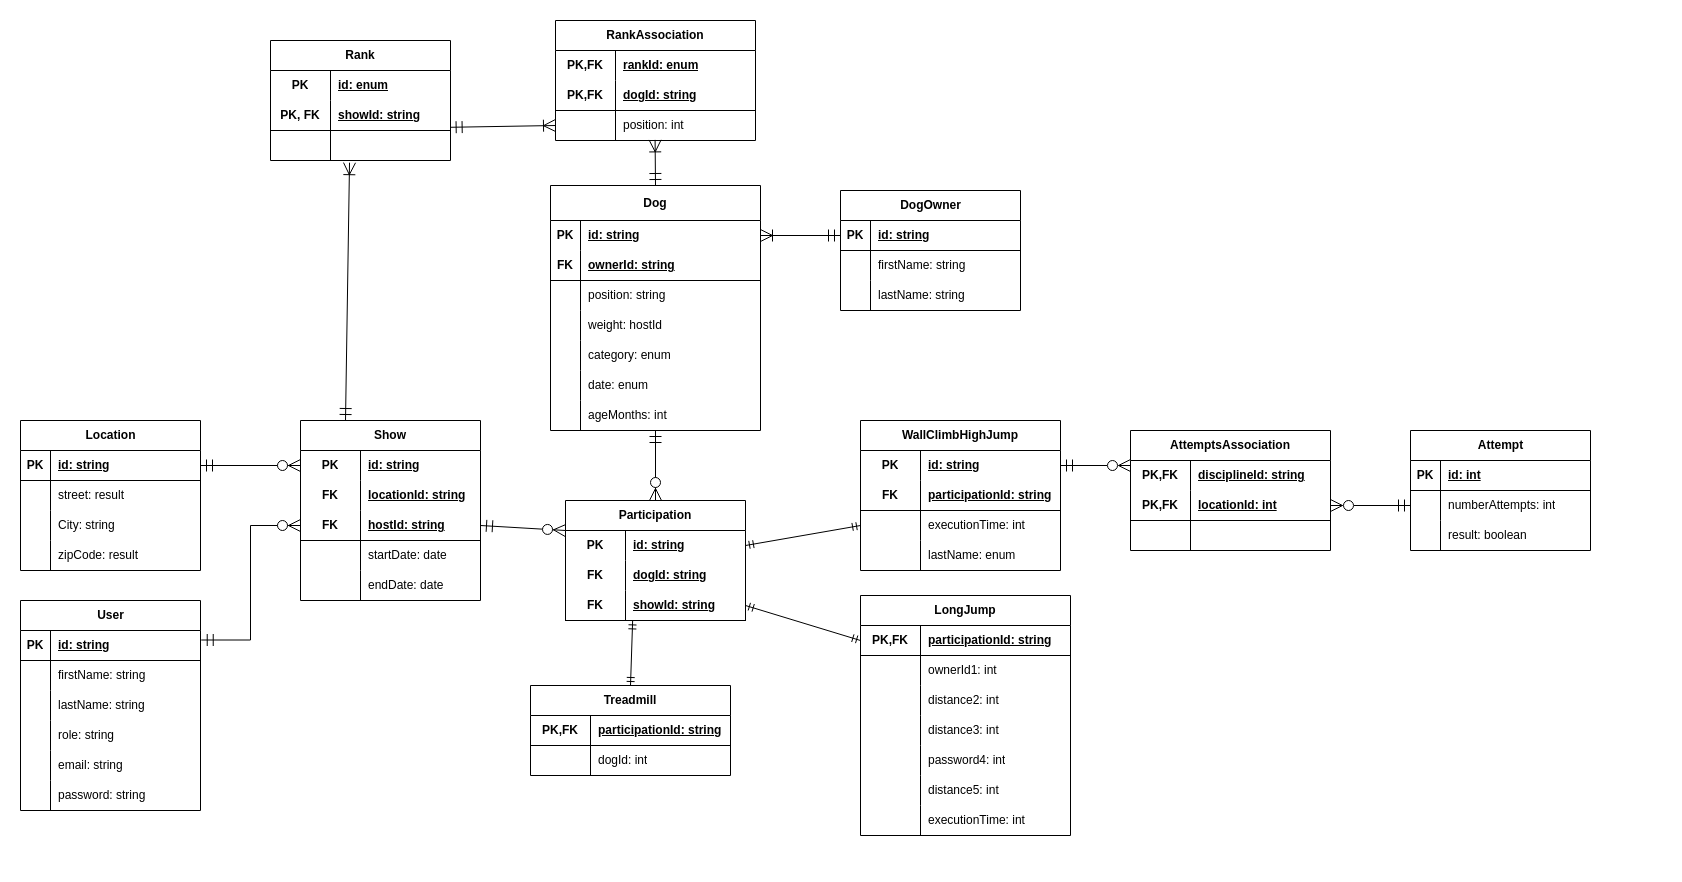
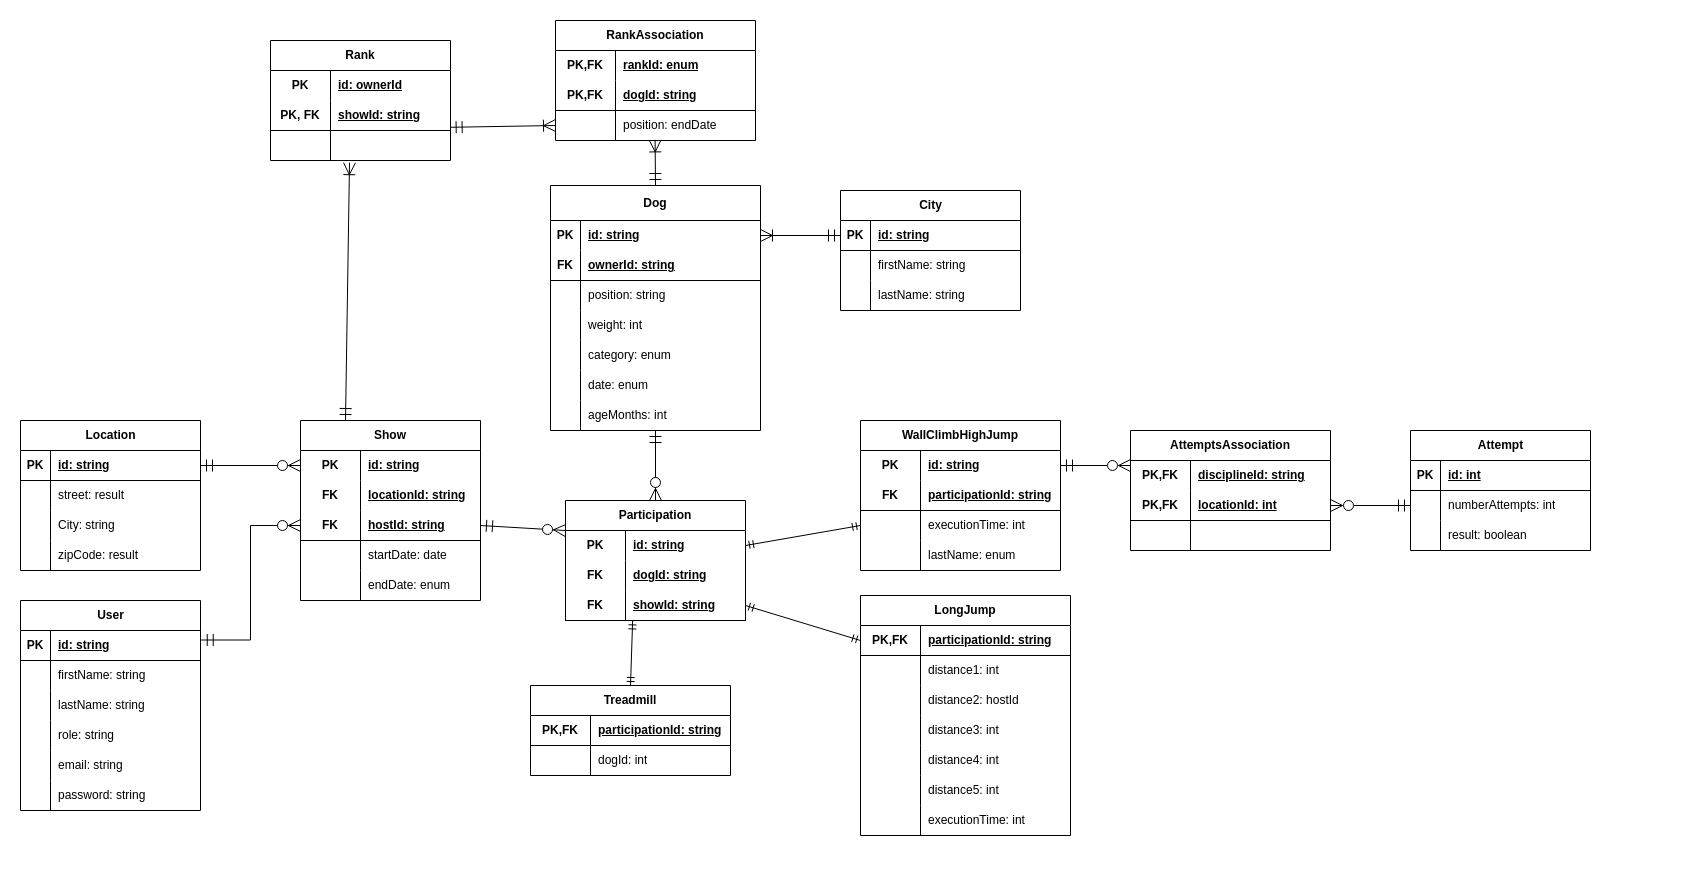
- <mxCell id="175" value="id: enum" style="shape=partialRectangle;connectable=0;fillColor=none;top=0;left=0;bottom=0;right=0;align=left;spacingLeft=6;fontStyle=5;overflow=hidden;html=1;whiteSpace=wrap;" parent="173" vertex="1"><mxGeometry x="60" width="120" height="30" as="geometry"><mxRectangle width="120" height="30" as="alternateBounds" /></mxGeometry></mxCell>
+ <mxCell id="175" value="id: ownerId" style="shape=partialRectangle;connectable=0;fillColor=none;top=0;left=0;bottom=0;right=0;align=left;spacingLeft=6;fontStyle=5;overflow=hidden;html=1;whiteSpace=wrap;" parent="173" vertex="1"><mxGeometry x="60" width="120" height="30" as="geometry"><mxRectangle width="120" height="30" as="alternateBounds" /></mxGeometry></mxCell>
- <mxCell id="193" value="position: int" style="shape=partialRectangle;connectable=0;fillColor=none;top=0;left=0;bottom=0;right=0;align=left;spacingLeft=6;overflow=hidden;html=1;whiteSpace=wrap;" parent="191" vertex="1"><mxGeometry x="60" width="140" height="30" as="geometry"><mxRectangle width="140" height="30" as="alternateBounds" /></mxGeometry></mxCell>
+ <mxCell id="193" value="position: endDate" style="shape=partialRectangle;connectable=0;fillColor=none;top=0;left=0;bottom=0;right=0;align=left;spacingLeft=6;overflow=hidden;html=1;whiteSpace=wrap;" parent="191" vertex="1"><mxGeometry x="60" width="140" height="30" as="geometry"><mxRectangle width="140" height="30" as="alternateBounds" /></mxGeometry></mxCell>
- <mxCell id="2" value="DogOwner" style="shape=table;startSize=30;container=1;collapsible=1;childLayout=tableLayout;fixedRows=1;rowLines=0;fontStyle=1;align=center;resizeLast=1;html=1;" parent="1" vertex="1"><mxGeometry x="840" y="190" width="180" height="120" as="geometry" /></mxCell>
+ <mxCell id="2" value="City" style="shape=table;startSize=30;container=1;collapsible=1;childLayout=tableLayout;fixedRows=1;rowLines=0;fontStyle=1;align=center;resizeLast=1;html=1;" parent="1" vertex="1"><mxGeometry x="840" y="190" width="180" height="120" as="geometry" /></mxCell>
- <mxCell id="24" value="weight: hostId" style="shape=partialRectangle;connectable=0;fillColor=none;top=0;left=0;bottom=0;right=0;align=left;spacingLeft=6;overflow=hidden;html=1;whiteSpace=wrap;" parent="22" vertex="1"><mxGeometry x="30" width="180" height="30" as="geometry"><mxRectangle width="180" height="30" as="alternateBounds" /></mxGeometry></mxCell>
+ <mxCell id="24" value="weight: int" style="shape=partialRectangle;connectable=0;fillColor=none;top=0;left=0;bottom=0;right=0;align=left;spacingLeft=6;overflow=hidden;html=1;whiteSpace=wrap;" parent="22" vertex="1"><mxGeometry x="30" width="180" height="30" as="geometry"><mxRectangle width="180" height="30" as="alternateBounds" /></mxGeometry></mxCell>
- <mxCell id="50" value="endDate: date" style="shape=partialRectangle;connectable=0;fillColor=none;top=0;left=0;bottom=0;right=0;align=left;spacingLeft=6;overflow=hidden;html=1;whiteSpace=wrap;" parent="48" vertex="1"><mxGeometry x="60" width="120" height="30" as="geometry"><mxRectangle width="120" height="30" as="alternateBounds" /></mxGeometry></mxCell>
+ <mxCell id="50" value="endDate: enum" style="shape=partialRectangle;connectable=0;fillColor=none;top=0;left=0;bottom=0;right=0;align=left;spacingLeft=6;overflow=hidden;html=1;whiteSpace=wrap;" parent="48" vertex="1"><mxGeometry x="60" width="120" height="30" as="geometry"><mxRectangle width="120" height="30" as="alternateBounds" /></mxGeometry></mxCell>
- <mxCell id="90" value="ownerId1: int" style="shape=partialRectangle;connectable=0;fillColor=none;top=0;left=0;bottom=0;right=0;align=left;spacingLeft=6;overflow=hidden;html=1;whiteSpace=wrap;" parent="88" vertex="1"><mxGeometry x="60" width="150" height="30" as="geometry"><mxRectangle width="150" height="30" as="alternateBounds" /></mxGeometry></mxCell>
+ <mxCell id="90" value="distance1: int" style="shape=partialRectangle;connectable=0;fillColor=none;top=0;left=0;bottom=0;right=0;align=left;spacingLeft=6;overflow=hidden;html=1;whiteSpace=wrap;" parent="88" vertex="1"><mxGeometry x="60" width="150" height="30" as="geometry"><mxRectangle width="150" height="30" as="alternateBounds" /></mxGeometry></mxCell>
- <mxCell id="93" value="distance2: int" style="shape=partialRectangle;connectable=0;fillColor=none;top=0;left=0;bottom=0;right=0;align=left;spacingLeft=6;overflow=hidden;html=1;whiteSpace=wrap;" parent="91" vertex="1"><mxGeometry x="60" width="150" height="30" as="geometry"><mxRectangle width="150" height="30" as="alternateBounds" /></mxGeometry></mxCell>
+ <mxCell id="93" value="distance2: hostId" style="shape=partialRectangle;connectable=0;fillColor=none;top=0;left=0;bottom=0;right=0;align=left;spacingLeft=6;overflow=hidden;html=1;whiteSpace=wrap;" parent="91" vertex="1"><mxGeometry x="60" width="150" height="30" as="geometry"><mxRectangle width="150" height="30" as="alternateBounds" /></mxGeometry></mxCell>
- <mxCell id="99" value="password4: int" style="shape=partialRectangle;connectable=0;fillColor=none;top=0;left=0;bottom=0;right=0;align=left;spacingLeft=6;overflow=hidden;html=1;whiteSpace=wrap;" parent="97" vertex="1"><mxGeometry x="60" width="150" height="30" as="geometry"><mxRectangle width="150" height="30" as="alternateBounds" /></mxGeometry></mxCell>
+ <mxCell id="99" value="distance4: int" style="shape=partialRectangle;connectable=0;fillColor=none;top=0;left=0;bottom=0;right=0;align=left;spacingLeft=6;overflow=hidden;html=1;whiteSpace=wrap;" parent="97" vertex="1"><mxGeometry x="60" width="150" height="30" as="geometry"><mxRectangle width="150" height="30" as="alternateBounds" /></mxGeometry></mxCell>
